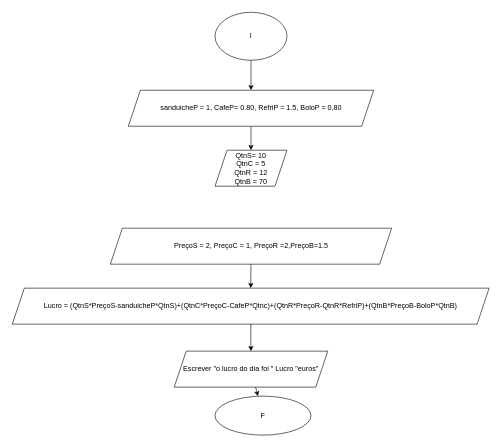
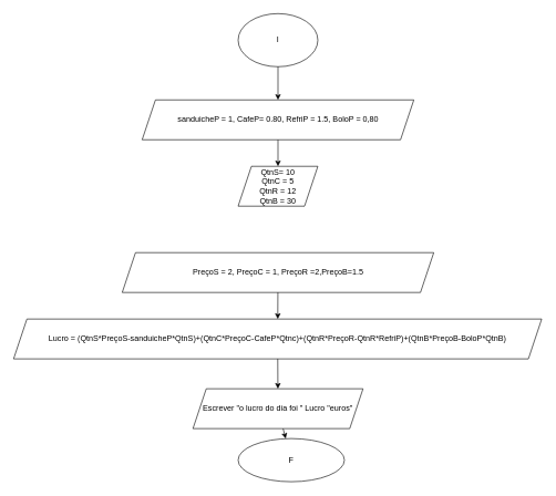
- <mxCell id="5" value="QtnS= 10&lt;div&gt;QtnC = 5&lt;/div&gt;&lt;div&gt;QtnR = 12&lt;/div&gt;&lt;div&gt;QtnB = 70&lt;/div&gt;" style="shape=parallelogram;perimeter=parallelogramPerimeter;whiteSpace=wrap;html=1;fixedSize=1;" vertex="1" parent="1"><mxGeometry x="358" y="250" width="120" height="60" as="geometry" /></mxCell>
+ <mxCell id="5" value="QtnS= 10&lt;div&gt;QtnC = 5&lt;/div&gt;&lt;div&gt;QtnR = 12&lt;/div&gt;&lt;div&gt;QtnB = 30&lt;/div&gt;" style="shape=parallelogram;perimeter=parallelogramPerimeter;whiteSpace=wrap;html=1;fixedSize=1;" vertex="1" parent="1"><mxGeometry x="358" y="250" width="120" height="60" as="geometry" /></mxCell>
